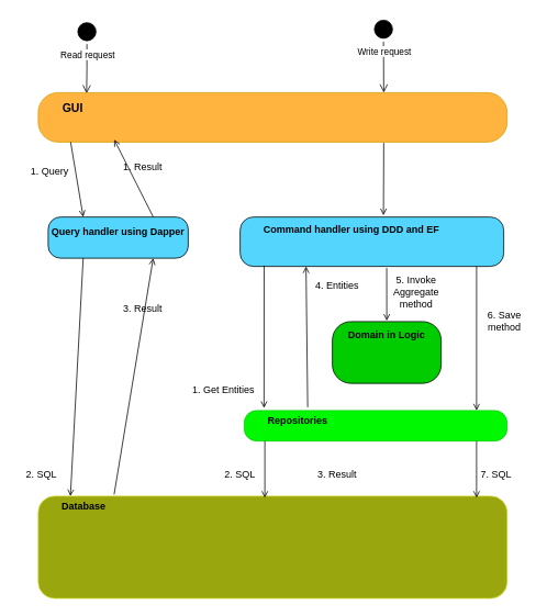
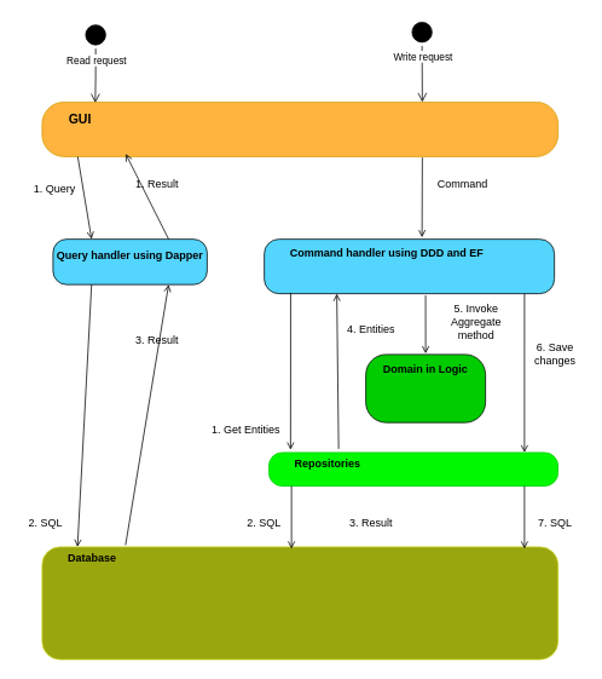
+ <mxCell id="28" value="Command" style="text;html=1;align=center;verticalAlign=middle;whiteSpace=wrap;rounded=0;" vertex="1" parent="1"><mxGeometry x="480" y="188" width="60" height="30" as="geometry" /></mxCell>
- <mxCell id="36" value="4. Entities" style="text;html=1;align=center;verticalAlign=middle;whiteSpace=wrap;rounded=0;" vertex="1" parent="1"><mxGeometry x="379" y="332" width="60" height="30" as="geometry" /></mxCell>
+ <mxCell id="36" value="4. Entities" style="text;html=1;align=center;verticalAlign=middle;whiteSpace=wrap;rounded=0;" vertex="1" parent="1"><mxGeometry x="379" y="347" width="60" height="30" as="geometry" /></mxCell>
- <mxCell id="35" value="5. Invoke&lt;div&gt;Aggregate&lt;/div&gt;&lt;div&gt;method&lt;/div&gt;" style="text;html=1;align=center;verticalAlign=middle;whiteSpace=wrap;rounded=0;" vertex="1" parent="1"><mxGeometry x="475" y="339" width="60" height="30" as="geometry" /></mxCell>
+ <mxCell id="35" value="5. Invoke&lt;div&gt;Aggregate&lt;/div&gt;&lt;div&gt;method&lt;/div&gt;" style="text;html=1;align=center;verticalAlign=middle;whiteSpace=wrap;rounded=0;" vertex="1" parent="1"><mxGeometry x="495" y="339" width="60" height="30" as="geometry" /></mxCell>
- <mxCell id="34" value="6. Save method" style="text;html=1;align=center;verticalAlign=middle;whiteSpace=wrap;rounded=0;" vertex="1" parent="1"><mxGeometry x="582" y="374" width="60" height="30" as="geometry" /></mxCell>
+ <mxCell id="34" value="6. Save changes" style="text;html=1;align=center;verticalAlign=middle;whiteSpace=wrap;rounded=0;" vertex="1" parent="1"><mxGeometry x="582" y="374" width="60" height="30" as="geometry" /></mxCell>
- <mxCell id="33" value="7. SQL" style="text;html=1;align=center;verticalAlign=middle;whiteSpace=wrap;rounded=0;" vertex="1" parent="1"><mxGeometry x="572" y="561" width="60" height="30" as="geometry" /></mxCell>
+ <mxCell id="33" value="7. SQL" style="text;html=1;align=center;verticalAlign=middle;whiteSpace=wrap;rounded=0;" vertex="1" parent="1"><mxGeometry x="582" y="561" width="60" height="30" as="geometry" /></mxCell>
